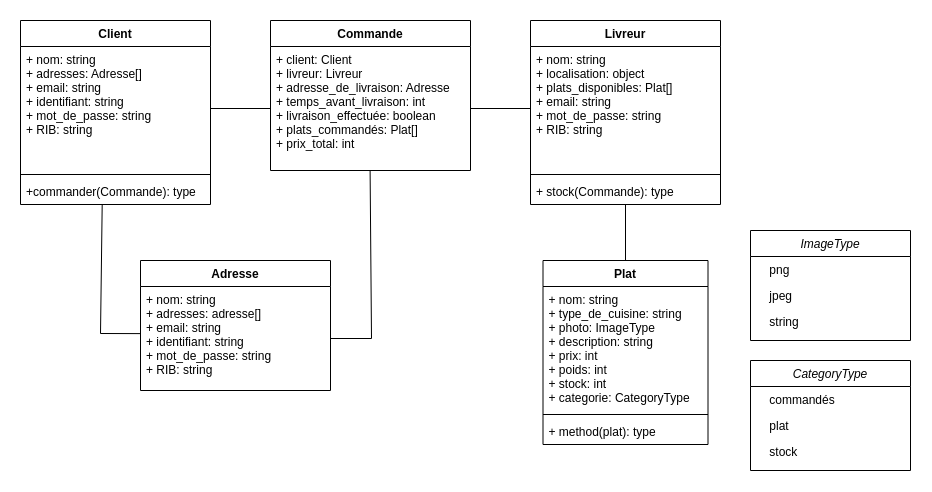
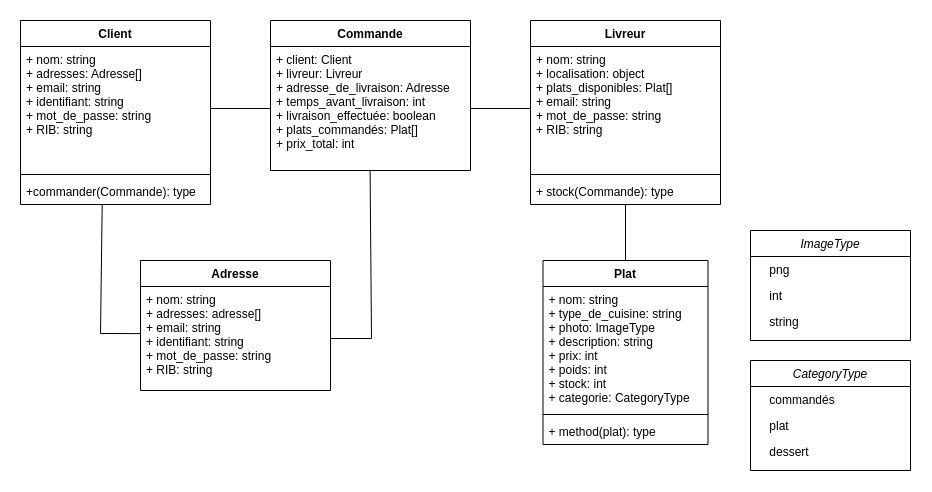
- <mxCell id="12" value="    jpeg" style="text;align=left;verticalAlign=top;spacingLeft=4;spacingRight=4;overflow=hidden;rotatable=0;points=[[0,0.5],[1,0.5]];portConstraint=eastwest;rounded=0;shadow=0;html=0;" vertex="1" parent="10"><mxGeometry y="52" width="160" height="26" as="geometry" /></mxCell>
+ <mxCell id="12" value="    int" style="text;align=left;verticalAlign=top;spacingLeft=4;spacingRight=4;overflow=hidden;rotatable=0;points=[[0,0.5],[1,0.5]];portConstraint=eastwest;rounded=0;shadow=0;html=0;" vertex="1" parent="10"><mxGeometry y="52" width="160" height="26" as="geometry" /></mxCell>
- <mxCell id="17" value="    stock" style="text;align=left;verticalAlign=top;spacingLeft=4;spacingRight=4;overflow=hidden;rotatable=0;points=[[0,0.5],[1,0.5]];portConstraint=eastwest;rounded=0;shadow=0;html=0;" vertex="1" parent="14"><mxGeometry y="78" width="160" height="26" as="geometry" /></mxCell>
+ <mxCell id="17" value="    dessert" style="text;align=left;verticalAlign=top;spacingLeft=4;spacingRight=4;overflow=hidden;rotatable=0;points=[[0,0.5],[1,0.5]];portConstraint=eastwest;rounded=0;shadow=0;html=0;" vertex="1" parent="14"><mxGeometry y="78" width="160" height="26" as="geometry" /></mxCell>
